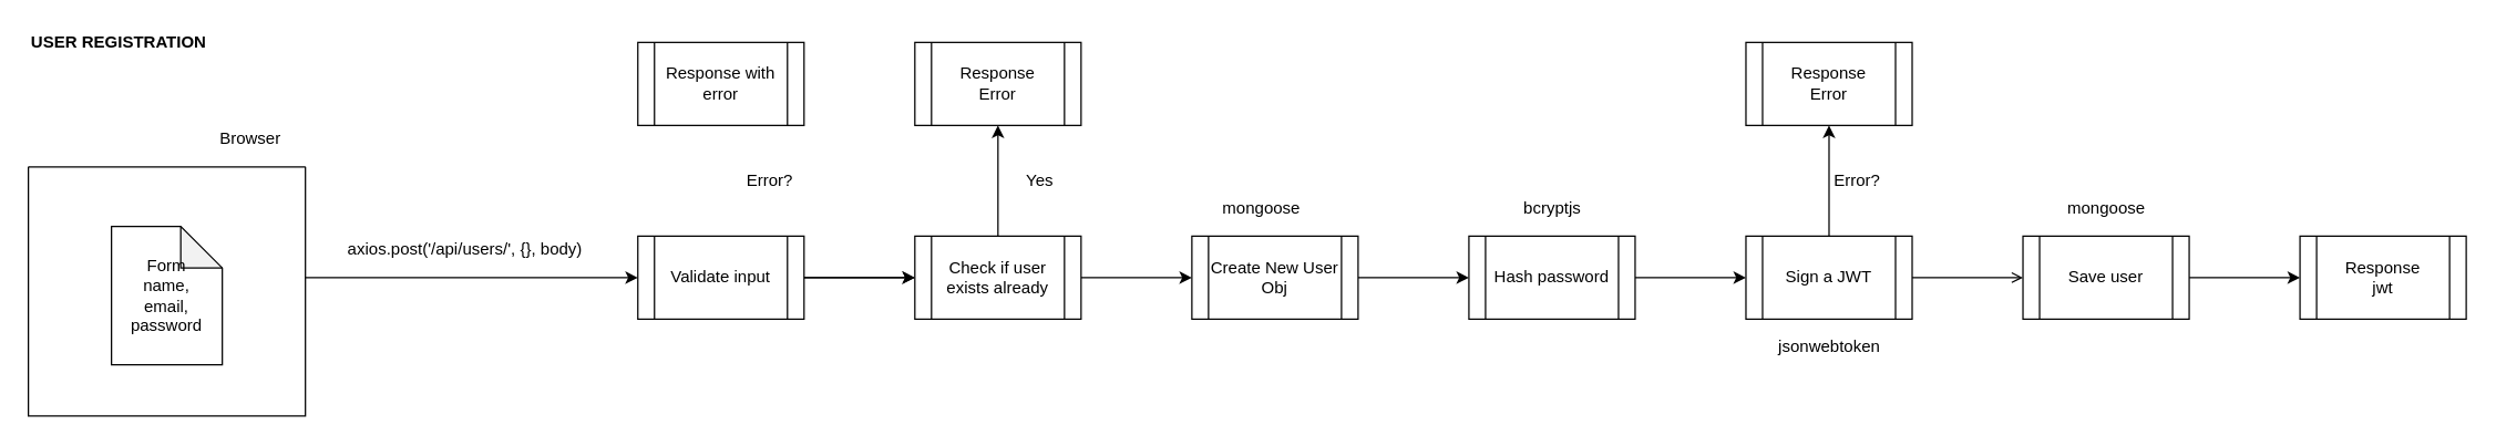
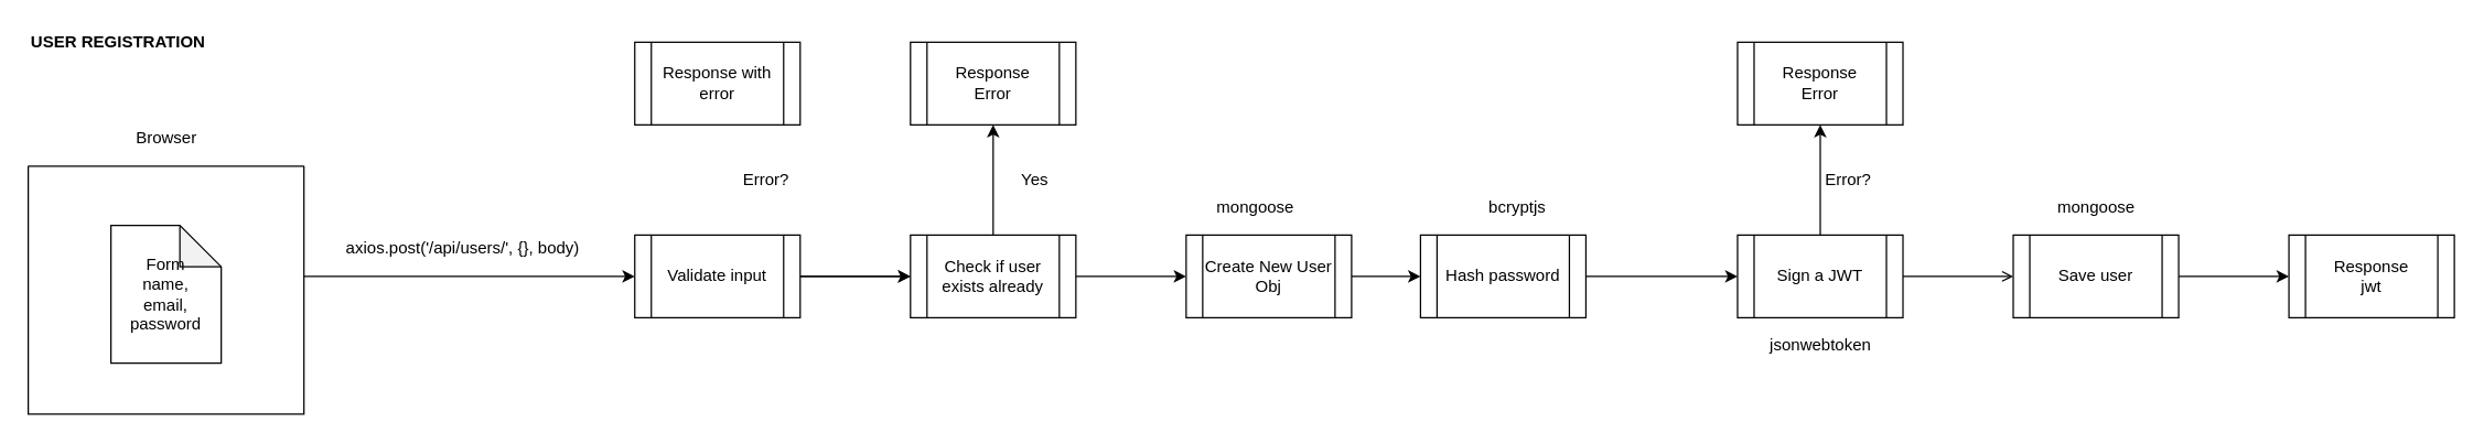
- <mxCell id="2" value="Browser" style="text;html=1;align=center;verticalAlign=middle;resizable=0;points=[];autosize=1;strokeColor=none;" vertex="1" parent="1"><mxGeometry x="150" y="90" width="60" height="20" as="geometry" /></mxCell>
+ <mxCell id="2" value="Browser" style="text;html=1;align=center;verticalAlign=middle;resizable=0;points=[];autosize=1;strokeColor=none;" vertex="1" parent="1"><mxGeometry x="90" y="90" width="60" height="20" as="geometry" /></mxCell>
- <mxCell id="22" value="bcryptjs" style="text;html=1;align=center;verticalAlign=middle;resizable=0;points=[];autosize=1;strokeColor=none;" vertex="1" parent="1"><mxGeometry x="1090" y="140" width="60" height="20" as="geometry" /></mxCell>
+ <mxCell id="22" value="bcryptjs" style="text;html=1;align=center;verticalAlign=middle;resizable=0;points=[];autosize=1;strokeColor=none;" vertex="1" parent="1"><mxGeometry x="1070" y="140" width="60" height="20" as="geometry" /></mxCell>
- <mxCell id="20" value="Hash password" style="shape=process;whiteSpace=wrap;html=1;backgroundOutline=1;" vertex="1" parent="1"><mxGeometry x="1060" y="170" width="120" height="60" as="geometry" /></mxCell>
+ <mxCell id="20" value="Hash password" style="shape=process;whiteSpace=wrap;html=1;backgroundOutline=1;" vertex="1" parent="1"><mxGeometry x="1030" y="170" width="120" height="60" as="geometry" /></mxCell>
